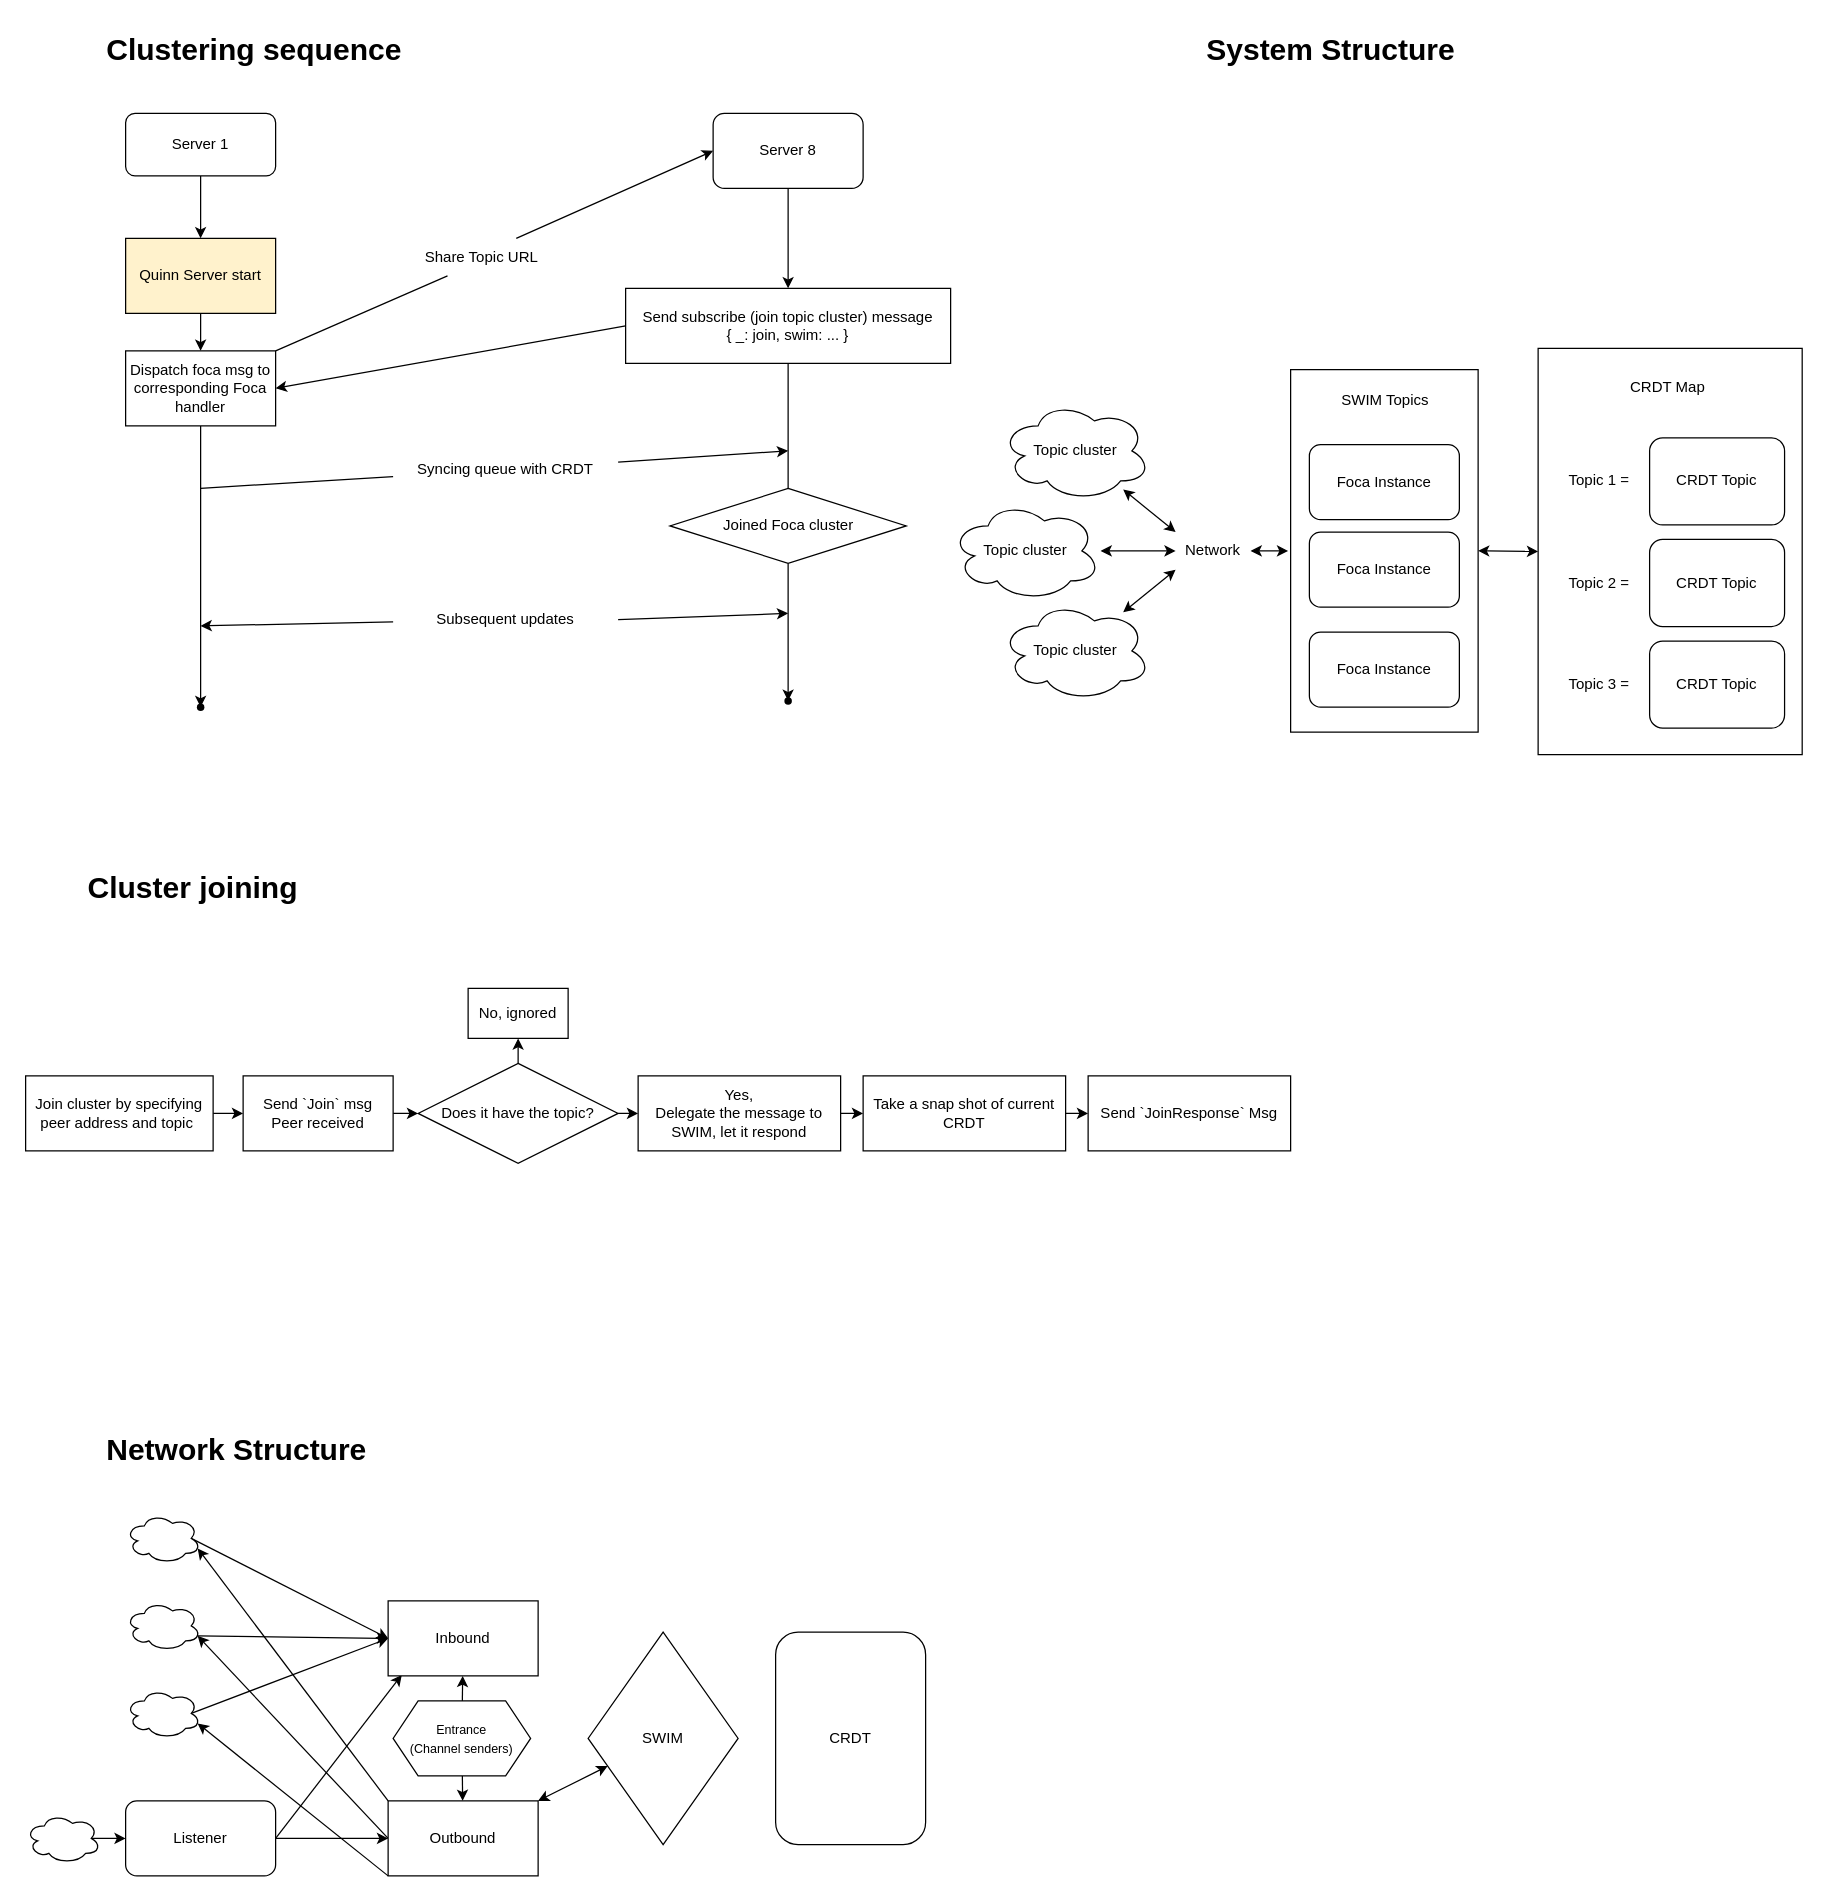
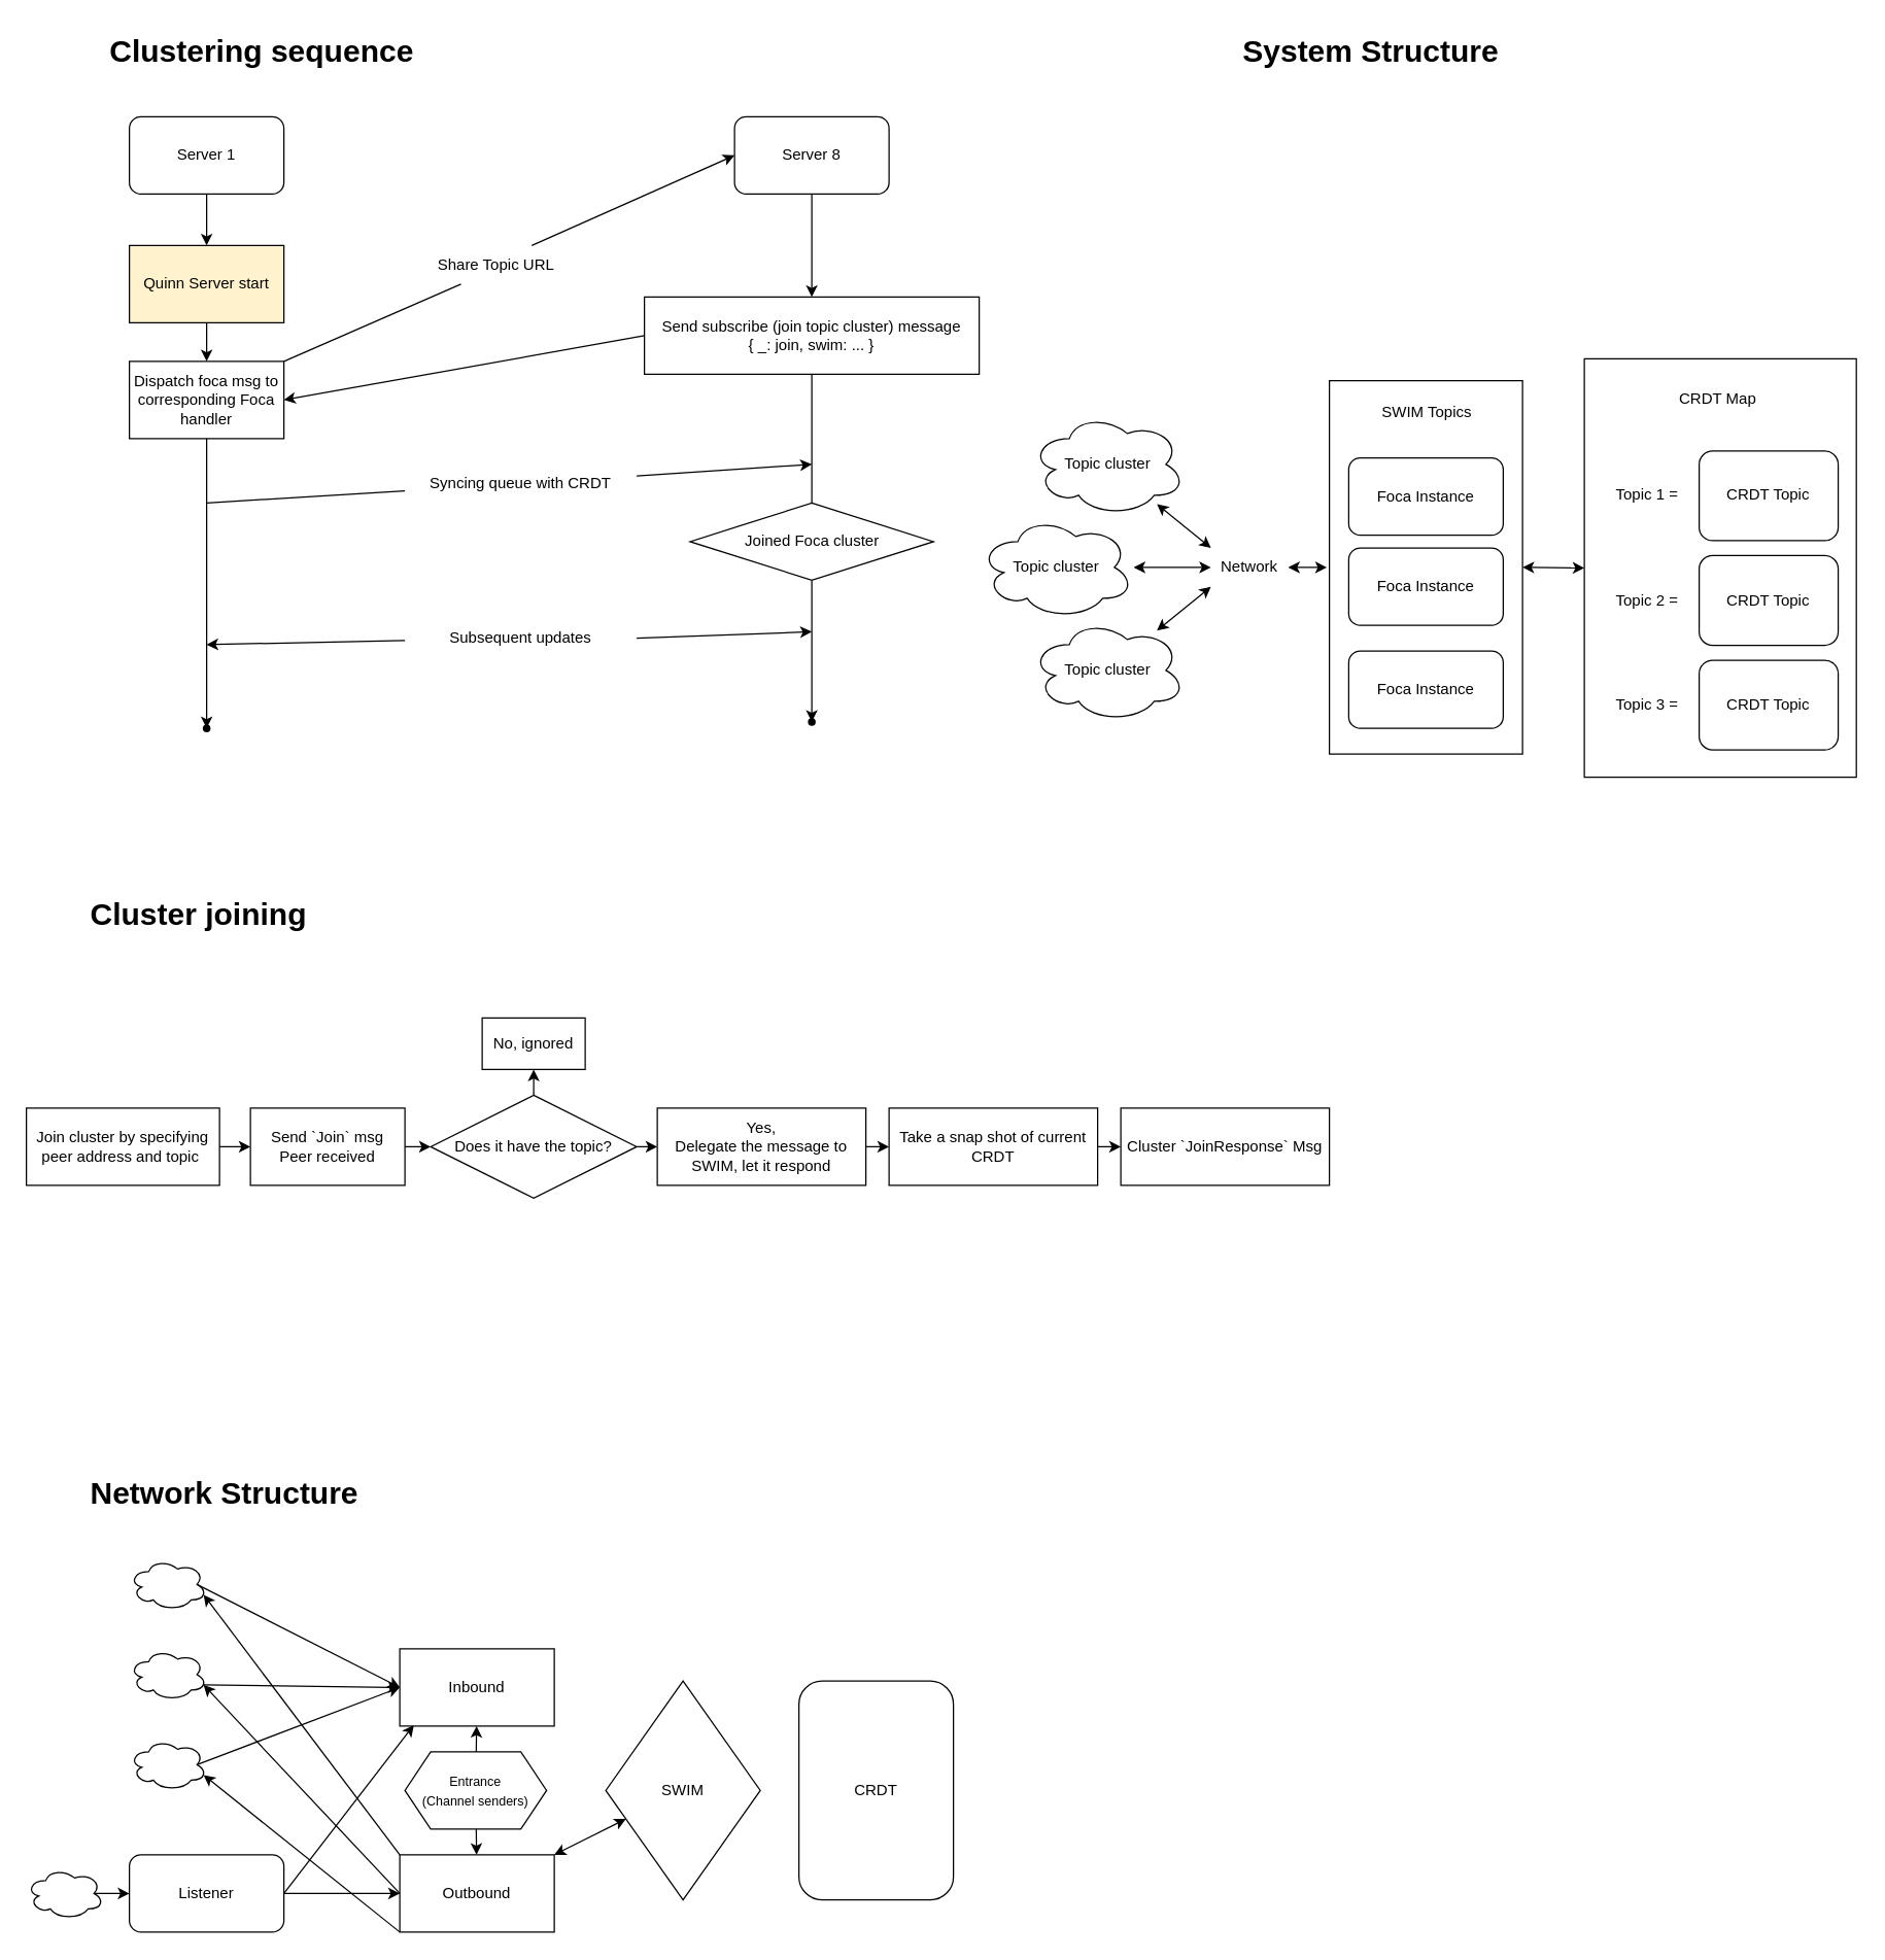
- <mxCell id="4" value="Server 1" style="rounded=1;whiteSpace=wrap;html=1;" parent="1" vertex="1"><mxGeometry x="100" y="90" width="120" height="50" as="geometry" /></mxCell>
+ <mxCell id="4" value="Server 1" style="rounded=1;whiteSpace=wrap;html=1;" parent="1" vertex="1"><mxGeometry x="100" y="90" width="120" height="60" as="geometry" /></mxCell>
- <mxCell id="87" value="Send `JoinResponse` Msg" style="rounded=0;whiteSpace=wrap;html=1;" parent="1" vertex="1"><mxGeometry x="870" y="860" width="162" height="60" as="geometry" /></mxCell>
+ <mxCell id="87" value="Cluster `JoinResponse` Msg" style="rounded=0;whiteSpace=wrap;html=1;" parent="1" vertex="1"><mxGeometry x="870" y="860" width="162" height="60" as="geometry" /></mxCell>
- <mxCell id="52" value="&lt;h1&gt;Network Structure&lt;/h1&gt;" style="text;html=1;strokeColor=none;fillColor=none;spacing=5;spacingTop=-20;whiteSpace=wrap;overflow=hidden;rounded=0;" parent="1" vertex="1"><mxGeometry x="80" y="1140" width="390" height="50" as="geometry" /></mxCell>
+ <mxCell id="52" value="&lt;h1&gt;Network Structure&lt;/h1&gt;" style="text;html=1;strokeColor=none;fillColor=none;spacing=5;spacingTop=-20;whiteSpace=wrap;overflow=hidden;rounded=0;" parent="1" vertex="1"><mxGeometry x="65" y="1140" width="390" height="50" as="geometry" /></mxCell>
